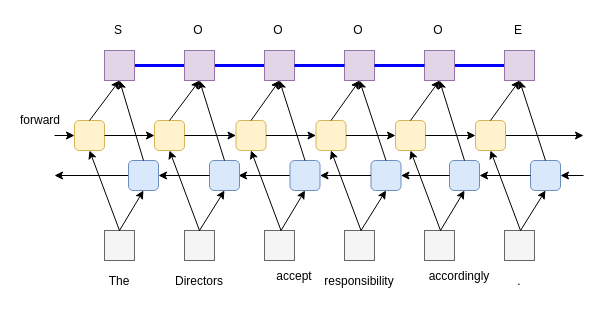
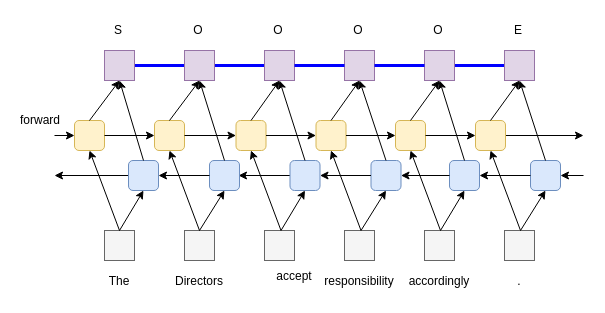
- <mxCell id="51" value="accordingly" style="text;html=1;strokeColor=none;fillColor=none;align=center;verticalAlign=middle;whiteSpace=wrap;rounded=0;" vertex="1" parent="2"><mxGeometry x="419" y="246" width="40" height="20" as="geometry" /></mxCell>
+ <mxCell id="51" value="accordingly" style="text;html=1;strokeColor=none;fillColor=none;align=center;verticalAlign=middle;whiteSpace=wrap;rounded=0;" vertex="1" parent="2"><mxGeometry x="399" y="251" width="40" height="20" as="geometry" /></mxCell>
